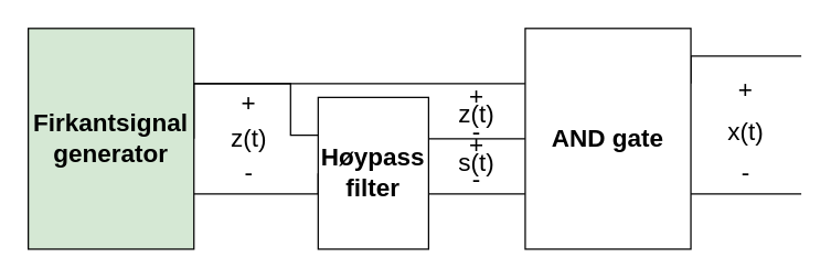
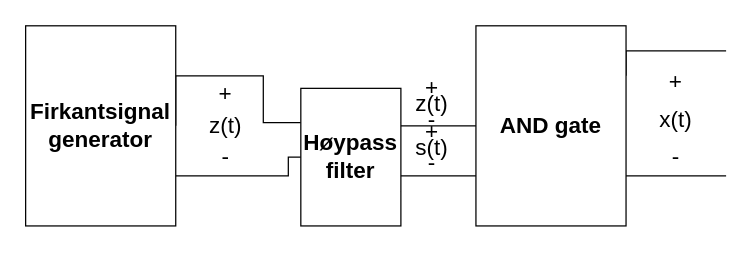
- <mxCell id="3" style="edgeStyle=orthogonalEdgeStyle;rounded=0;orthogonalLoop=1;jettySize=auto;html=1;exitX=1;exitY=0.25;exitDx=0;exitDy=0;entryX=0;entryY=0.25;entryDx=0;entryDy=0;fontSize=18;endArrow=none;endFill=0;" edge="1" parent="1" source="5" target="11"><mxGeometry relative="1" as="geometry" /></mxCell>
- <mxCell id="5" value="&lt;b&gt;&lt;font style=&quot;font-size: 18px;&quot;&gt;Firkantsignal generator&lt;/font&gt;&lt;/b&gt;" style="rounded=0;whiteSpace=wrap;html=1;fillColor=#d5e8d4;" vertex="1" parent="1"><mxGeometry x="20" y="20" width="120" height="160" as="geometry" /></mxCell>
+ <mxCell id="5" value="&lt;b&gt;&lt;font style=&quot;font-size: 18px;&quot;&gt;Firkantsignal generator&lt;/font&gt;&lt;/b&gt;" style="rounded=0;whiteSpace=wrap;html=1;" vertex="1" parent="1"><mxGeometry x="20" y="20" width="120" height="160" as="geometry" /></mxCell>
- <mxCell id="8" value="&lt;b&gt;Høypass filter&lt;/b&gt;" style="rounded=0;whiteSpace=wrap;html=1;fontSize=18;" vertex="1" parent="1"><mxGeometry x="230" y="70" width="80" height="110" as="geometry" /></mxCell>
+ <mxCell id="8" value="&lt;b&gt;Høypass filter&lt;/b&gt;" style="rounded=0;whiteSpace=wrap;html=1;fontSize=18;" vertex="1" parent="1"><mxGeometry x="240" y="70" width="80" height="110" as="geometry" /></mxCell>
